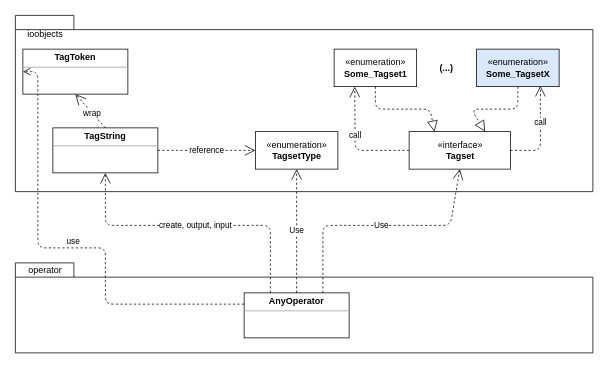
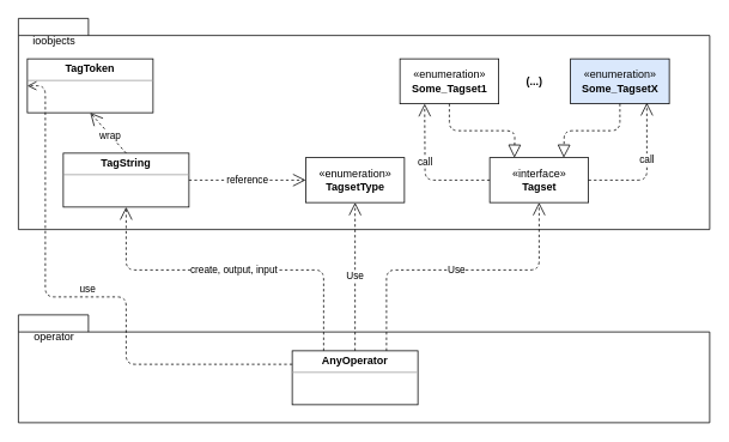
- <mxCell id="4" value="«interface»&lt;br&gt;&lt;b&gt;Tagset&lt;/b&gt;" style="html=1;" parent="1" vertex="1"><mxGeometry x="545" y="175" width="135" height="50" as="geometry" /></mxCell>
+ <mxCell id="4" value="«interface»&lt;br&gt;&lt;b&gt;Tagset&lt;/b&gt;" style="html=1;" parent="1" vertex="1"><mxGeometry x="545" y="175" width="110" height="50" as="geometry" /></mxCell>
- <mxCell id="19" value="operator" style="text;html=1;strokeColor=none;fillColor=none;align=center;verticalAlign=middle;whiteSpace=wrap;rounded=0;" parent="1" vertex="1"><mxGeometry x="40" y="350" width="40" height="20" as="geometry" /></mxCell>
+ <mxCell id="19" value="operator" style="text;html=1;strokeColor=none;fillColor=none;align=center;verticalAlign=middle;whiteSpace=wrap;rounded=0;" parent="1" vertex="1"><mxGeometry x="40" y="365" width="40" height="20" as="geometry" /></mxCell>
